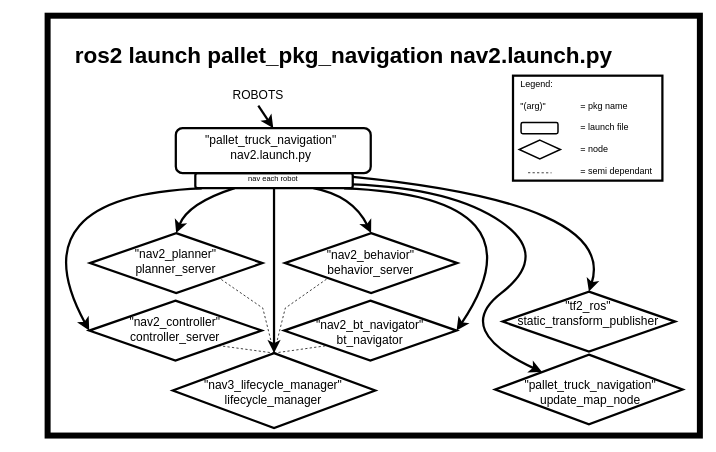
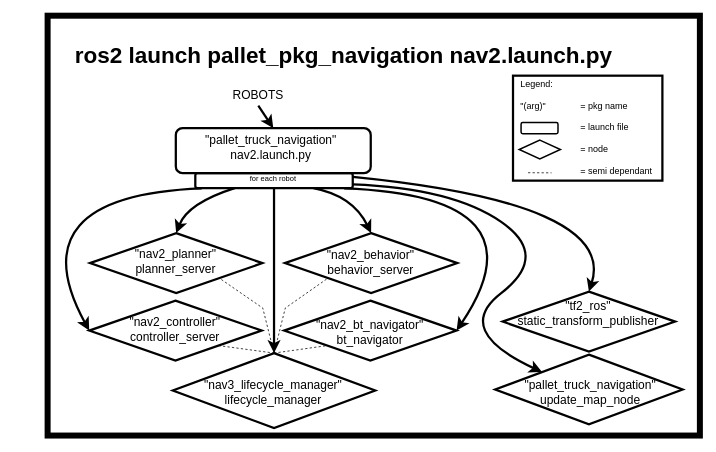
- <mxCell id="28" value="&lt;span style=&quot;color: light-dark(rgb(0, 0, 0), rgb(0, 0, 0));&quot;&gt;&lt;font style=&quot;font-size: 10px;&quot;&gt;nav each robot&lt;/font&gt;&lt;/span&gt;" style="text;strokeColor=none;fillColor=none;html=1;align=center;verticalAlign=middle;whiteSpace=wrap;rounded=0;fontSize=16;" vertex="1" parent="1"><mxGeometry x="304" y="220" width="120" height="30" as="geometry" /></mxCell>
+ <mxCell id="28" value="&lt;span style=&quot;color: light-dark(rgb(0, 0, 0), rgb(0, 0, 0));&quot;&gt;&lt;font style=&quot;font-size: 10px;&quot;&gt;for each robot&lt;/font&gt;&lt;/span&gt;" style="text;strokeColor=none;fillColor=none;html=1;align=center;verticalAlign=middle;whiteSpace=wrap;rounded=0;fontSize=16;" vertex="1" parent="1"><mxGeometry x="304" y="220" width="120" height="30" as="geometry" /></mxCell>
